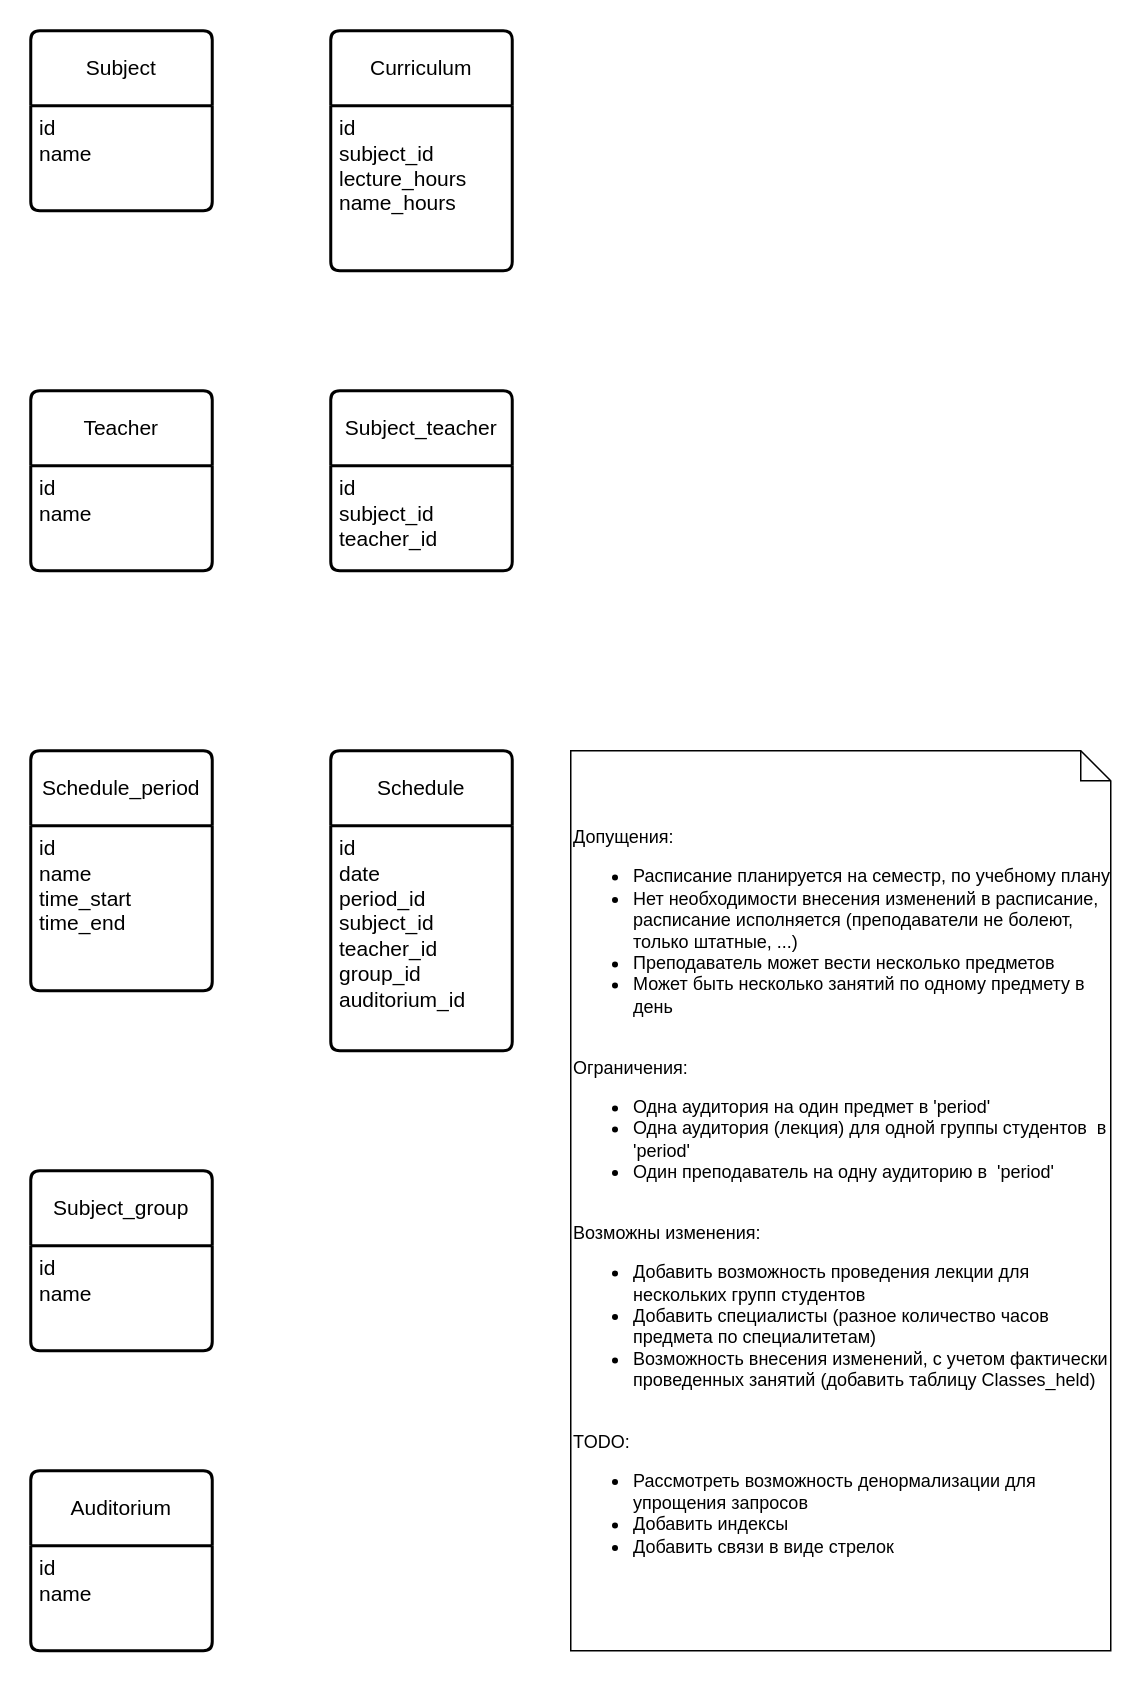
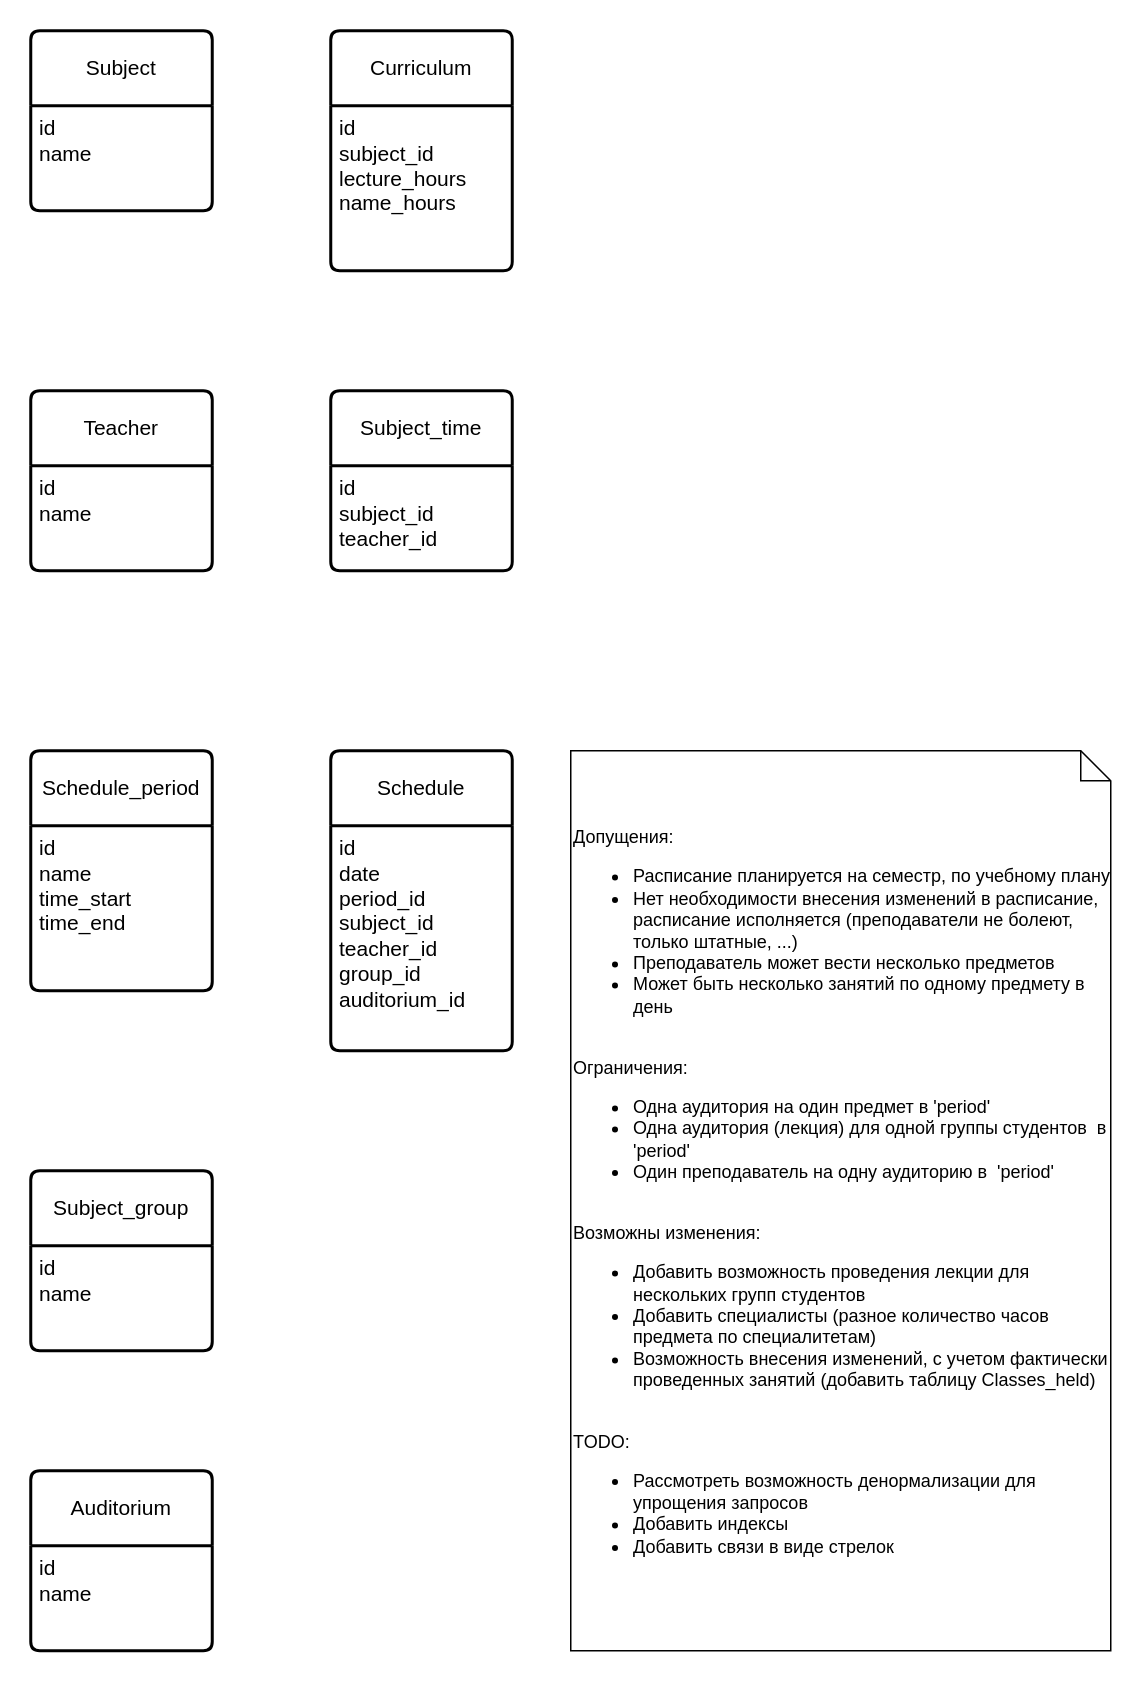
- <mxCell id="13" value="Subject_teacher" style="swimlane;childLayout=stackLayout;horizontal=1;startSize=50;horizontalStack=0;rounded=1;fontSize=14;fontStyle=0;strokeWidth=2;resizeParent=0;resizeLast=1;shadow=0;dashed=0;align=center;arcSize=4;whiteSpace=wrap;html=1;" parent="1" vertex="1"><mxGeometry x="220" y="260" width="121" height="120" as="geometry"><mxRectangle x="9" y="10" width="140" height="50" as="alternateBounds" /></mxGeometry></mxCell>
+ <mxCell id="13" value="Subject_time" style="swimlane;childLayout=stackLayout;horizontal=1;startSize=50;horizontalStack=0;rounded=1;fontSize=14;fontStyle=0;strokeWidth=2;resizeParent=0;resizeLast=1;shadow=0;dashed=0;align=center;arcSize=4;whiteSpace=wrap;html=1;" parent="1" vertex="1"><mxGeometry x="220" y="260" width="121" height="120" as="geometry"><mxRectangle x="9" y="10" width="140" height="50" as="alternateBounds" /></mxGeometry></mxCell>
